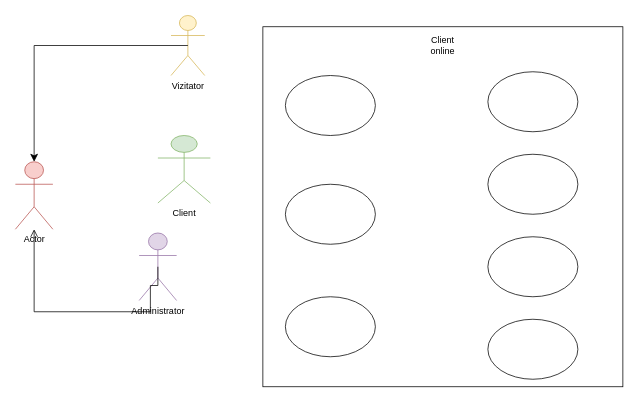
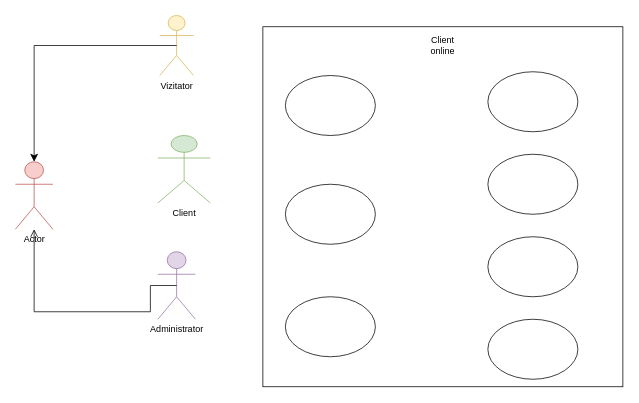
- <mxCell id="7" value="Vizitator" style="shape=umlActor;verticalLabelPosition=bottom;verticalAlign=top;html=1;outlineConnect=0;fillColor=#fff2cc;strokeColor=#d6b656;" vertex="1" parent="1"><mxGeometry x="227.5" y="20" width="45" height="80" as="geometry" /></mxCell>
+ <mxCell id="7" value="Vizitator" style="shape=umlActor;verticalLabelPosition=bottom;verticalAlign=top;html=1;outlineConnect=0;fillColor=#fff2cc;strokeColor=#d6b656;" vertex="1" parent="1"><mxGeometry x="212.5" y="20" width="45" height="80" as="geometry" /></mxCell>
- <mxCell id="4" value="Administrator" style="shape=umlActor;verticalLabelPosition=bottom;verticalAlign=top;html=1;outlineConnect=0;fillColor=#e1d5e7;strokeColor=#9673a6;" vertex="1" parent="1"><mxGeometry x="185" y="310" width="50" height="90" as="geometry" /></mxCell>
+ <mxCell id="4" value="Administrator" style="shape=umlActor;verticalLabelPosition=bottom;verticalAlign=top;html=1;outlineConnect=0;fillColor=#e1d5e7;strokeColor=#9673a6;" vertex="1" parent="1"><mxGeometry x="210" y="335" width="50" height="90" as="geometry" /></mxCell>
